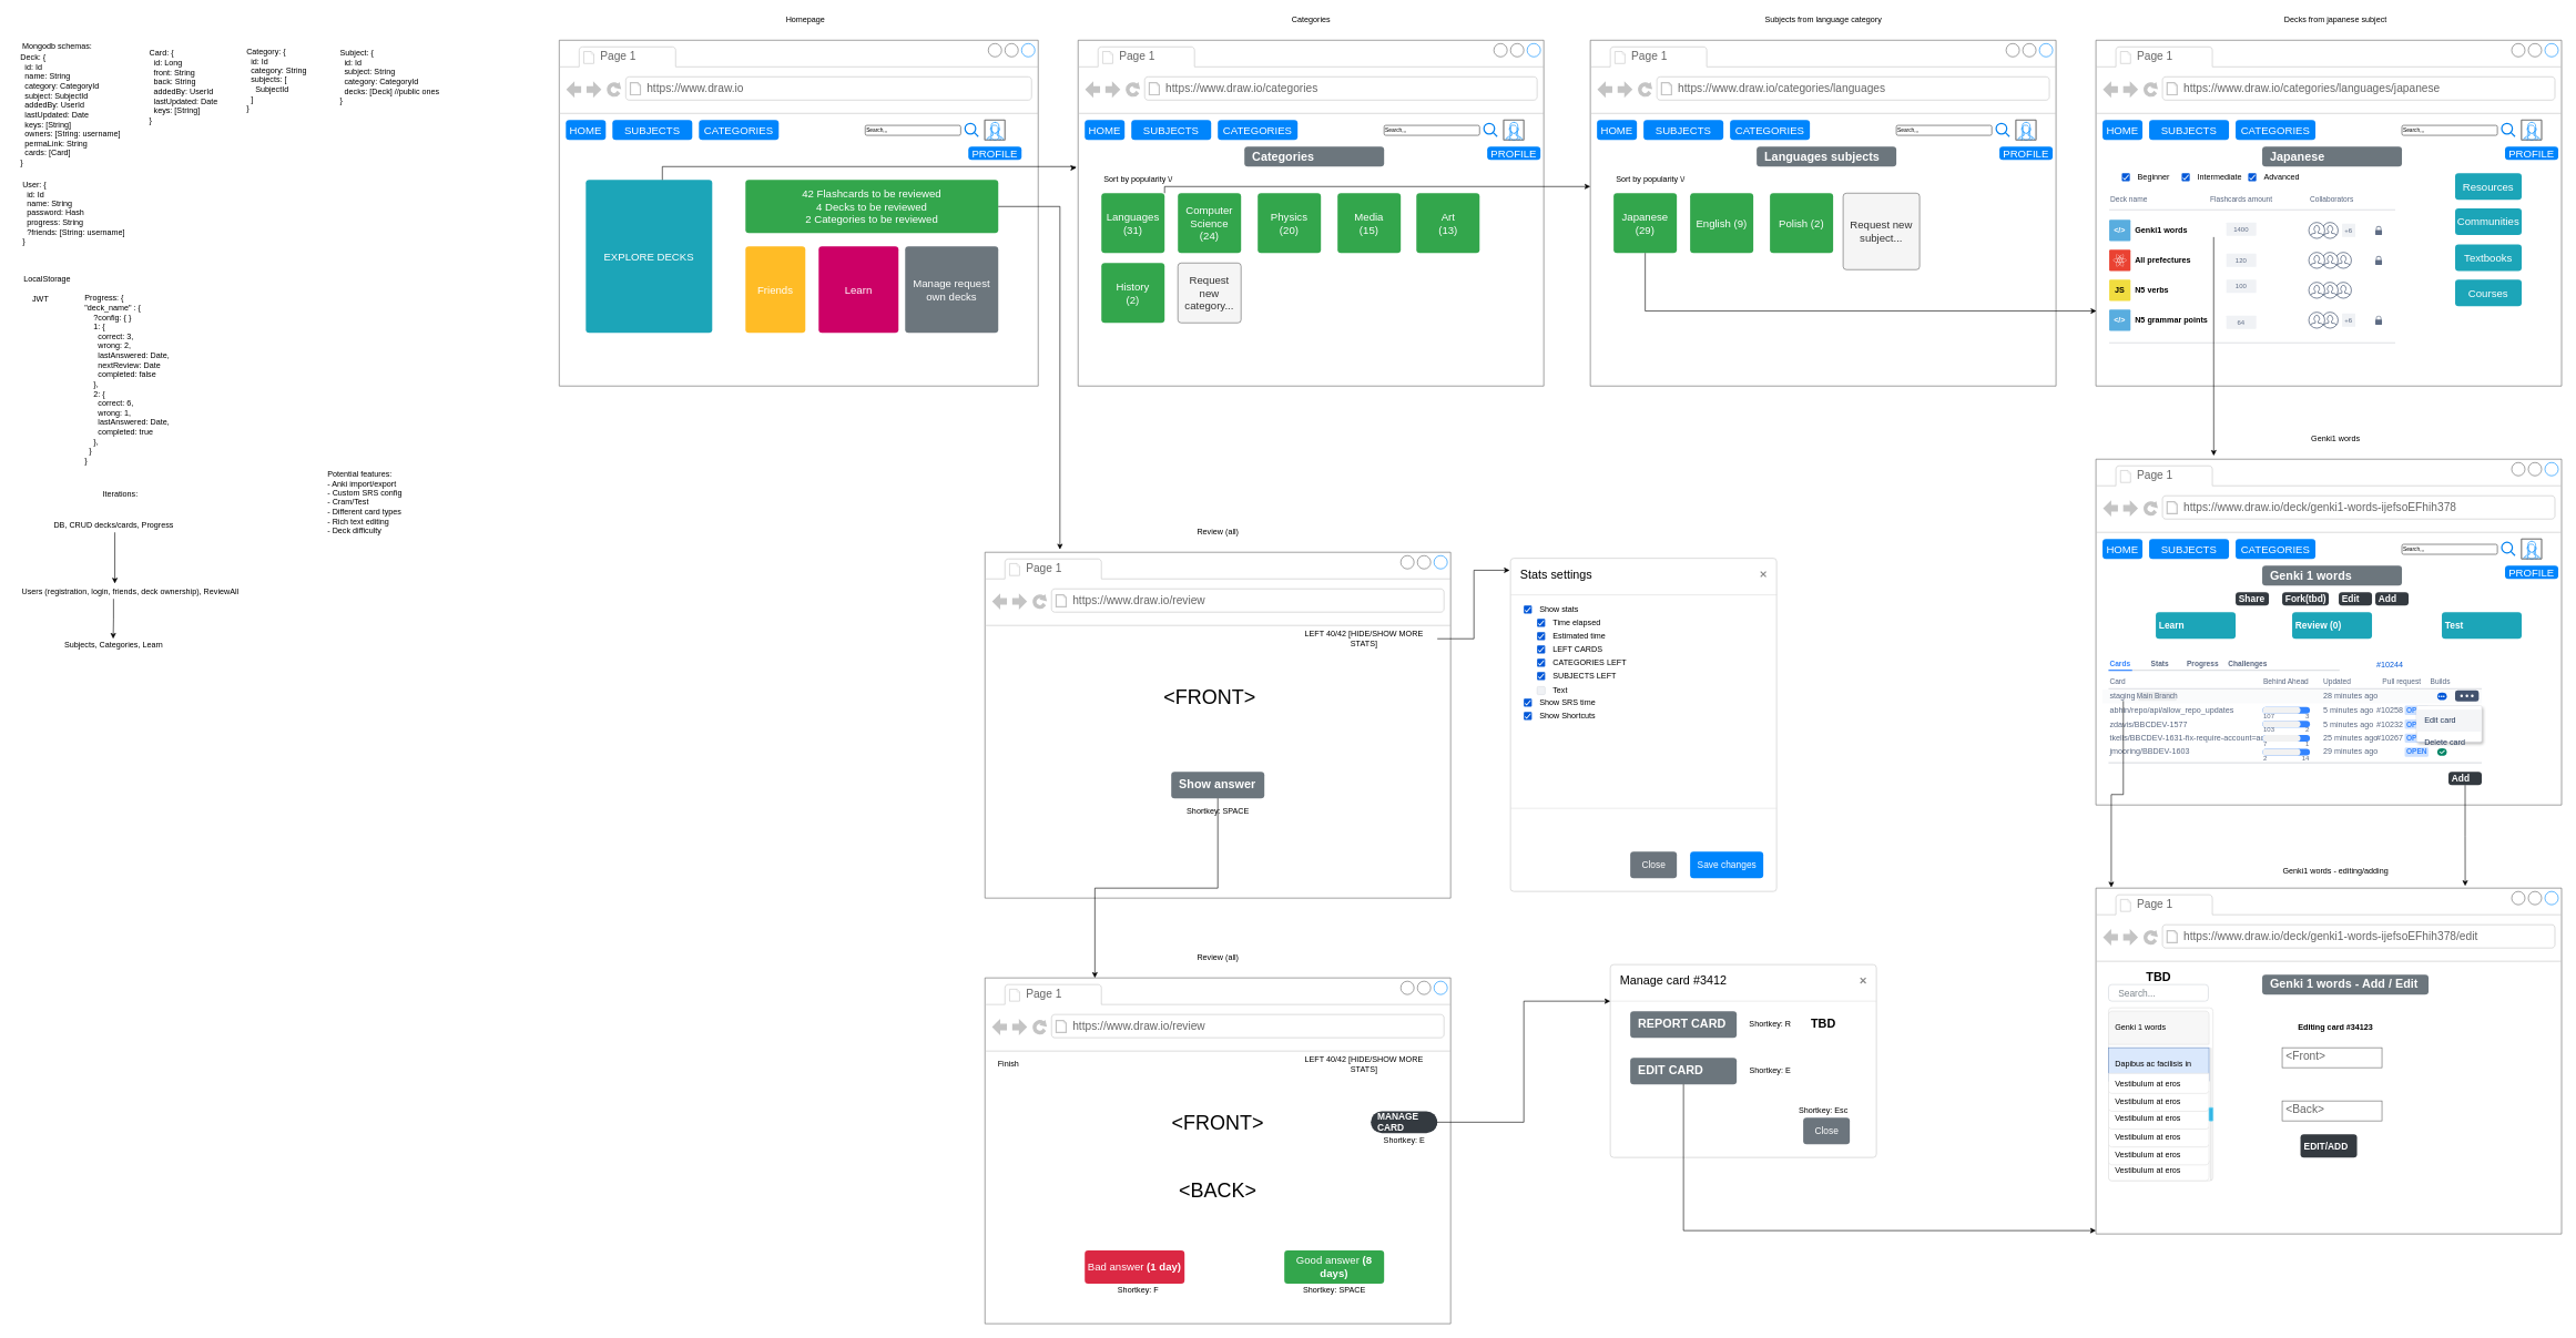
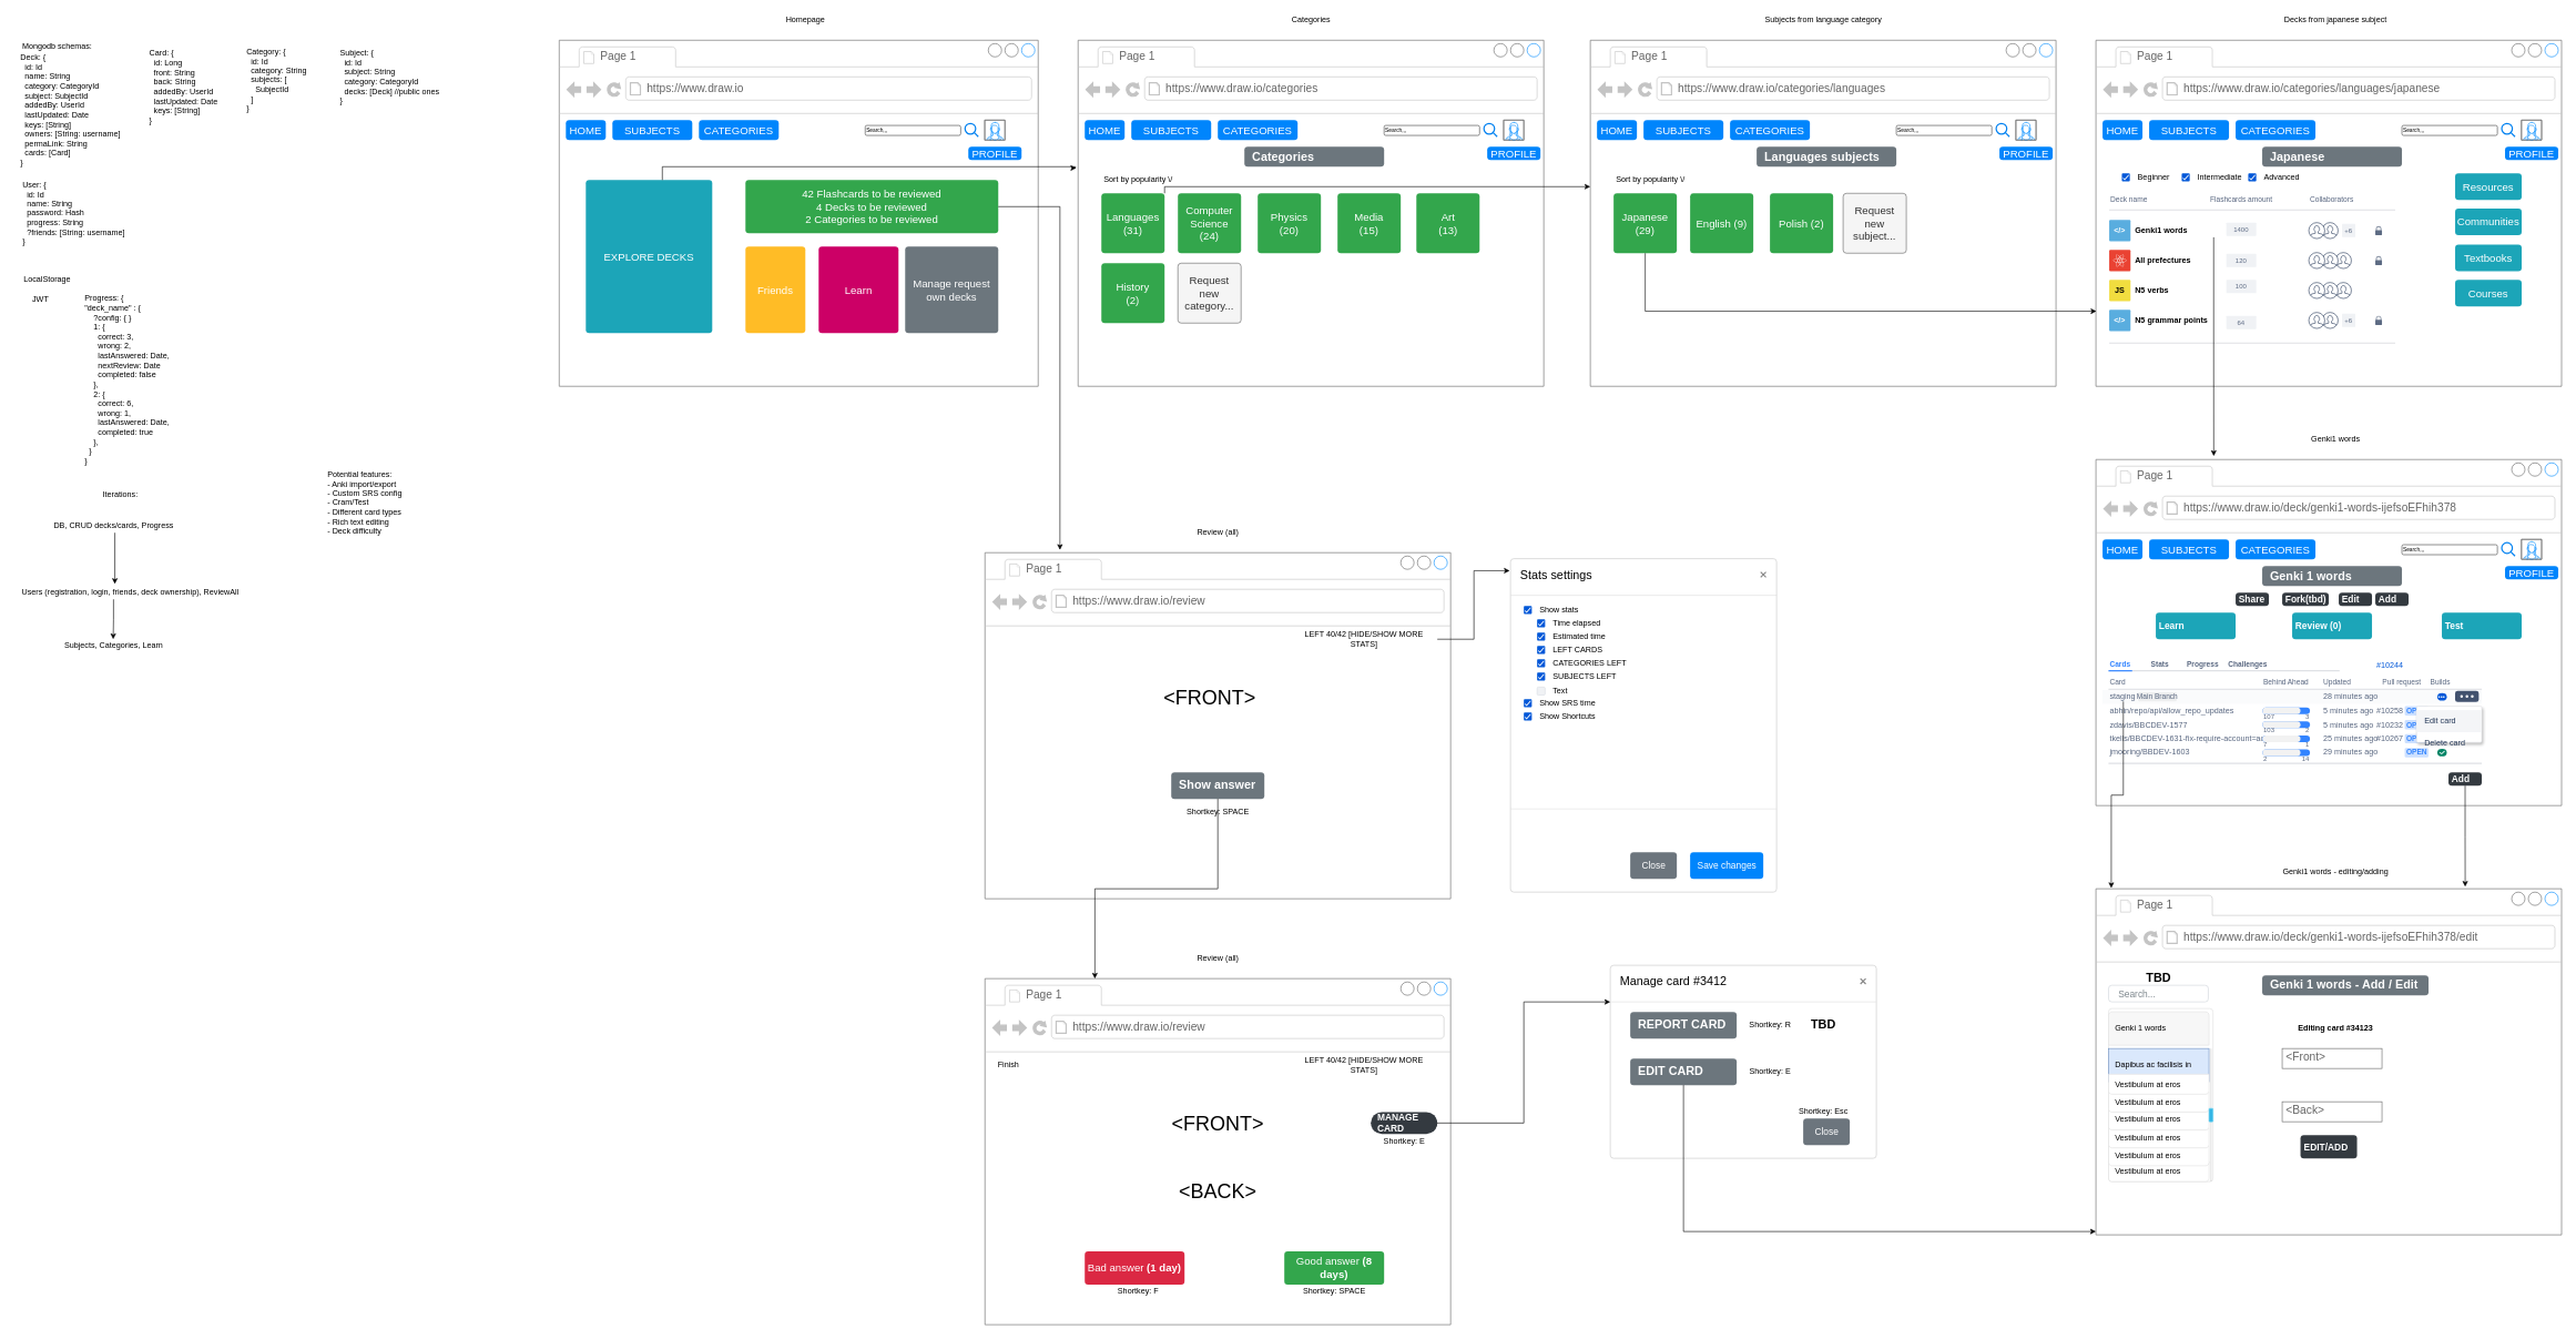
- <mxCell id="53" value="Request new subject..." style="html=1;shadow=0;dashed=0;shape=mxgraph.bootstrap.rrect;rSize=5;strokeWidth=1;whiteSpace=wrap;align=center;verticalAlign=middle;spacingLeft=0;fontStyle=0;fontSize=16;spacing=5;fillColor=#f5f5f5;strokeColor=#666666;fontColor=#333333;" parent="38" vertex="1"><mxGeometry x="380" y="230" width="115" height="115" as="geometry" /></mxCell>
+ <mxCell id="53" value="Request new subject..." style="html=1;shadow=0;dashed=0;shape=mxgraph.bootstrap.rrect;rSize=5;strokeWidth=1;whiteSpace=wrap;align=center;verticalAlign=middle;spacingLeft=0;fontStyle=0;fontSize=16;spacing=5;fillColor=#f5f5f5;strokeColor=#666666;fontColor=#333333;" parent="38" vertex="1"><mxGeometry x="380" y="230" width="95" height="90" as="geometry" /></mxCell>
